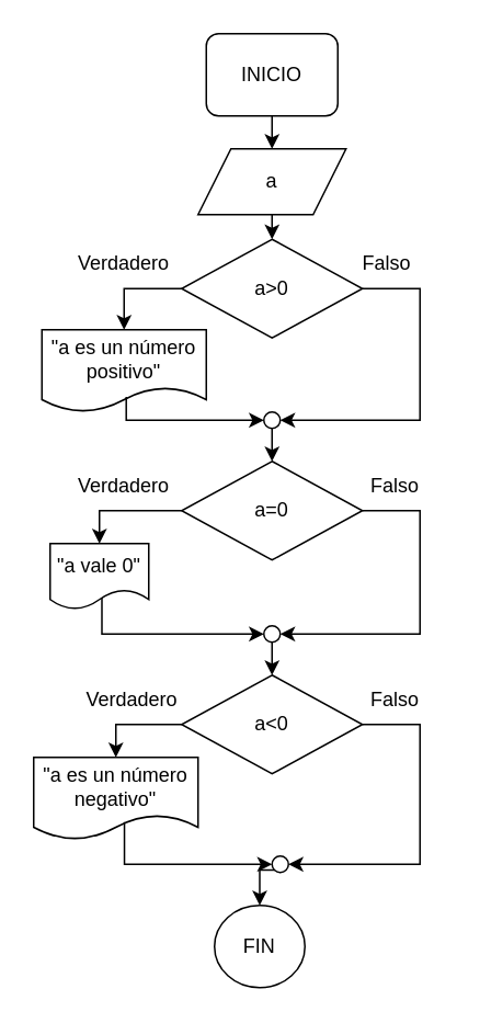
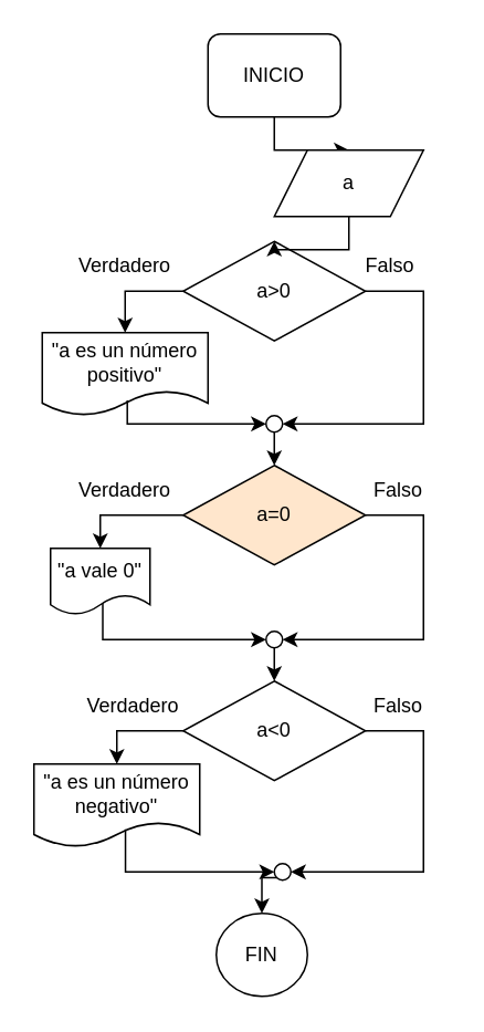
- <mxCell id="7" value="a" style="shape=parallelogram;perimeter=parallelogramPerimeter;whiteSpace=wrap;html=1;fixedSize=1;" vertex="1" parent="1"><mxGeometry x="120" y="90" width="90" height="40" as="geometry" /></mxCell>
+ <mxCell id="7" value="a" style="shape=parallelogram;perimeter=parallelogramPerimeter;whiteSpace=wrap;html=1;fixedSize=1;" vertex="1" parent="1"><mxGeometry x="165" y="90" width="90" height="40" as="geometry" /></mxCell>
- <mxCell id="10" value="a=0" style="rhombus;whiteSpace=wrap;html=1;" vertex="1" parent="1"><mxGeometry x="110" y="280" width="110" height="60" as="geometry" /></mxCell>
+ <mxCell id="10" value="a=0" style="rhombus;whiteSpace=wrap;html=1;fillColor=#ffe6cc;" vertex="1" parent="1"><mxGeometry x="110" y="280" width="110" height="60" as="geometry" /></mxCell>
